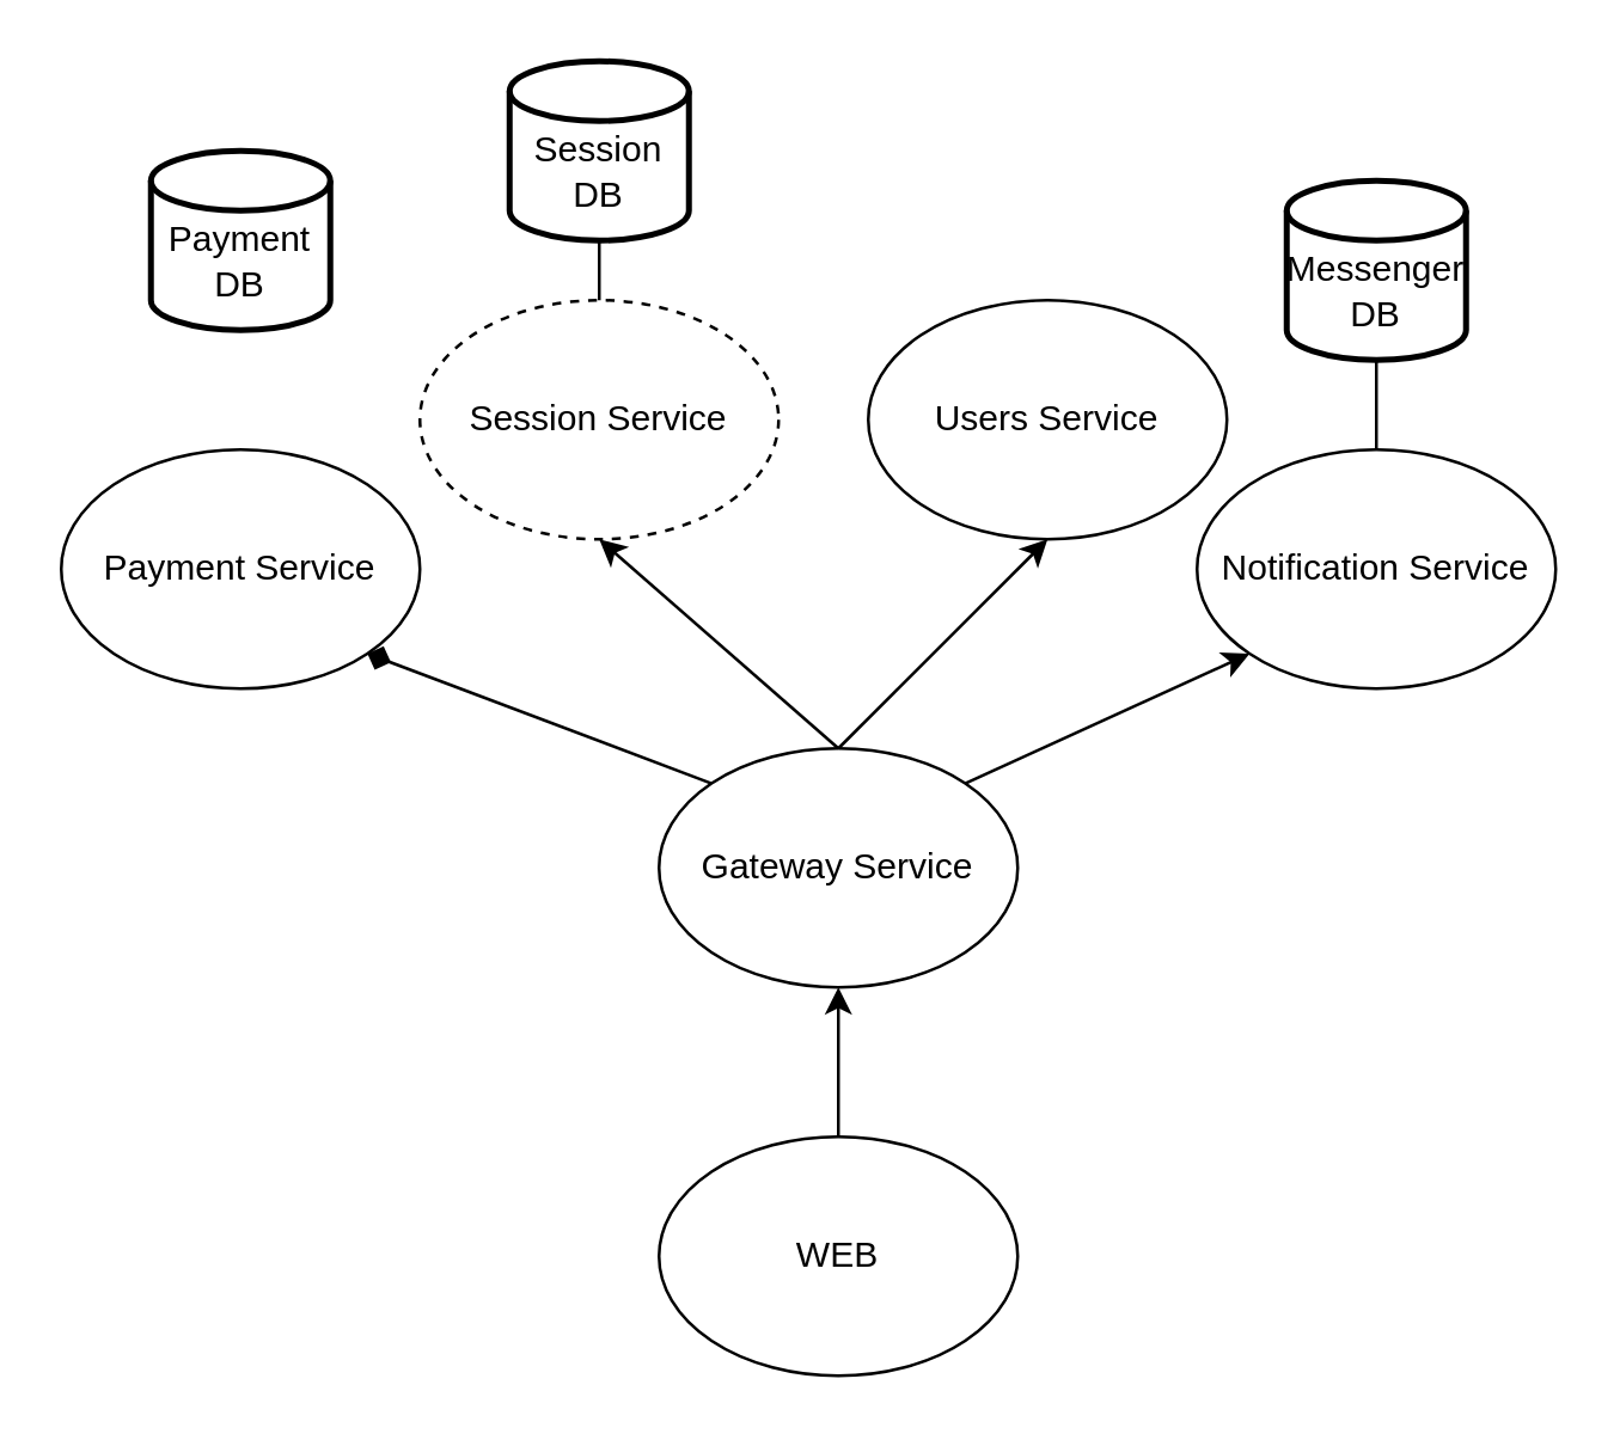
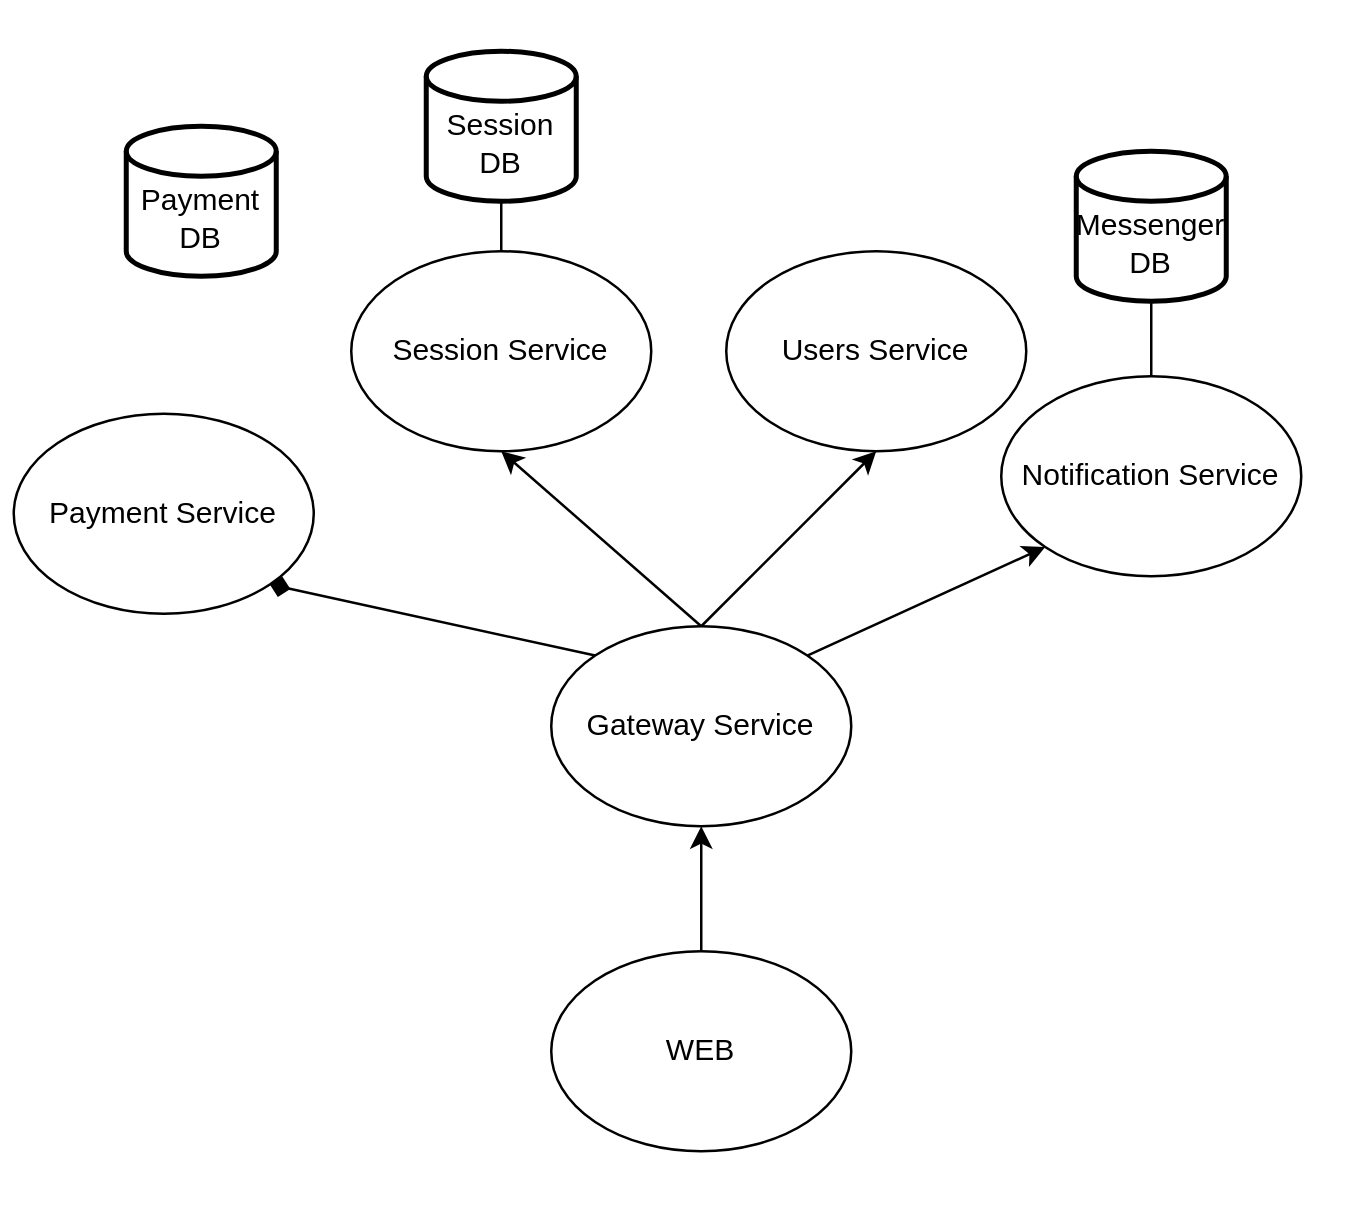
- <mxCell id="3" value="Session Service" style="ellipse;whiteSpace=wrap;html=1;dashed=1;" parent="1" vertex="1"><mxGeometry x="140" y="100" width="120" height="80" as="geometry" /></mxCell>
+ <mxCell id="3" value="Session Service" style="ellipse;whiteSpace=wrap;html=1;" parent="1" vertex="1"><mxGeometry x="140" y="100" width="120" height="80" as="geometry" /></mxCell>
- <mxCell id="2" value="Payment Service&lt;br&gt;" style="ellipse;whiteSpace=wrap;html=1;" parent="1" vertex="1"><mxGeometry x="20" y="150" width="120" height="80" as="geometry" /></mxCell>
+ <mxCell id="2" value="Payment Service&lt;br&gt;" style="ellipse;whiteSpace=wrap;html=1;" parent="1" vertex="1"><mxGeometry x="5" y="165" width="120" height="80" as="geometry" /></mxCell>
